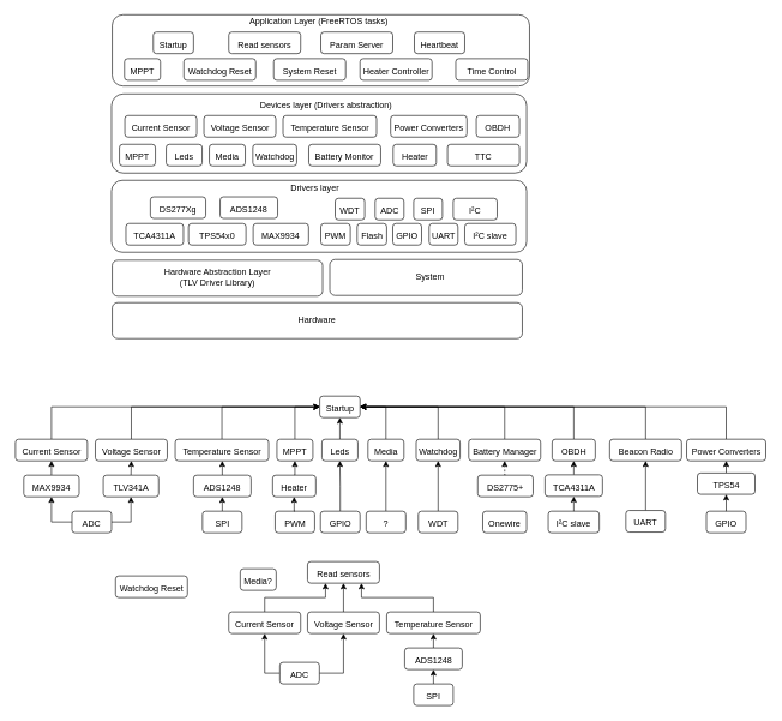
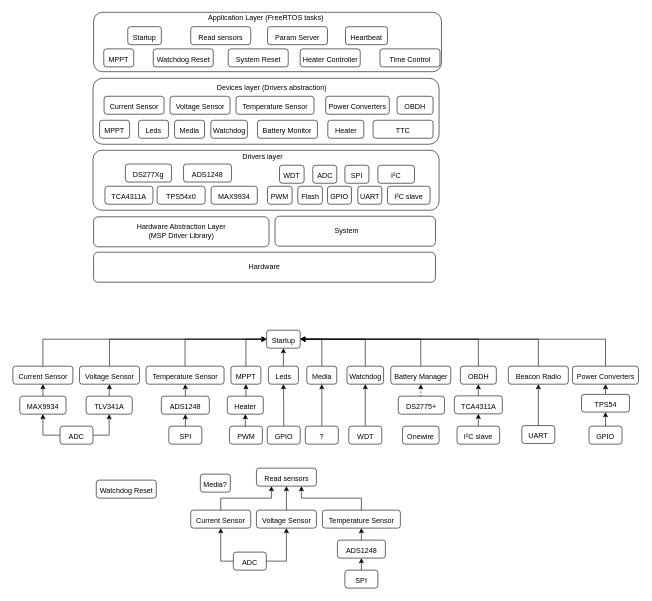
- <mxCell id="8" value="Hardware Abstraction Layer&lt;br&gt;(TLV Driver Library)" style="text;html=1;strokeColor=none;fillColor=none;align=center;verticalAlign=middle;whiteSpace=wrap;rounded=0;" parent="1" vertex="1"><mxGeometry x="195" y="375" width="212.5" height="20" as="geometry" /></mxCell>
+ <mxCell id="8" value="Hardware Abstraction Layer&lt;br&gt;(MSP Driver Library)" style="text;html=1;strokeColor=none;fillColor=none;align=center;verticalAlign=middle;whiteSpace=wrap;rounded=0;" parent="1" vertex="1"><mxGeometry x="195" y="375" width="212.5" height="20" as="geometry" /></mxCell>
- <mxCell id="120" value="System" style="text;html=1;strokeColor=none;fillColor=none;align=center;verticalAlign=middle;whiteSpace=wrap;rounded=0;" vertex="1" parent="1"><mxGeometry x="497.5" y="374" width="197.5" height="20" as="geometry" /></mxCell>
+ <mxCell id="120" value="System" style="text;html=1;strokeColor=none;fillColor=none;align=center;verticalAlign=middle;whiteSpace=wrap;rounded=0;" vertex="1" parent="1"><mxGeometry x="477.5" y="374" width="197.5" height="20" as="geometry" /></mxCell>
